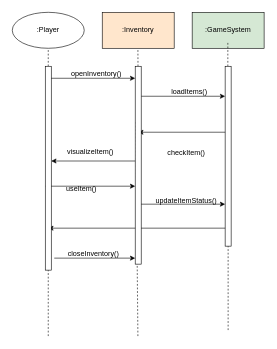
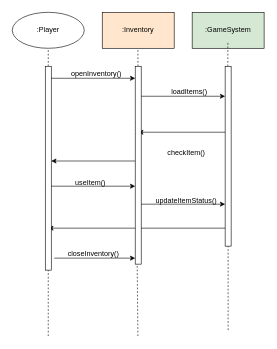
- <mxCell id="25" value="visualizeItem()" style="text;html=1;align=center;verticalAlign=middle;resizable=0;points=[];autosize=1;strokeColor=none;fillColor=none;" vertex="1" parent="1"><mxGeometry x="100" y="238" width="100" height="30" as="geometry" /></mxCell>
- <mxCell id="21" value="useItem()" style="text;html=1;align=center;verticalAlign=middle;resizable=0;points=[];autosize=1;strokeColor=none;fillColor=none;" parent="1" vertex="1"><mxGeometry x="100" y="300" width="70" height="30" as="geometry" /></mxCell>
+ <mxCell id="21" value="useItem()" style="text;html=1;align=center;verticalAlign=middle;resizable=0;points=[];autosize=1;strokeColor=none;fillColor=none;" parent="1" vertex="1"><mxGeometry x="115" y="290" width="70" height="30" as="geometry" /></mxCell>
